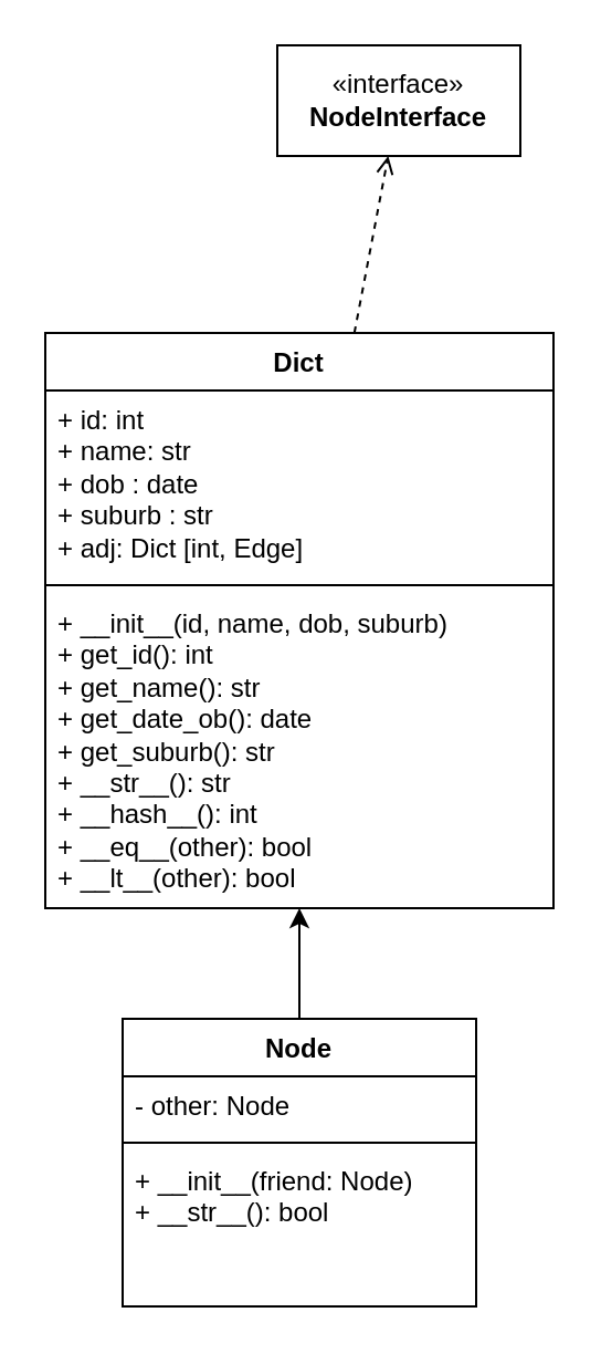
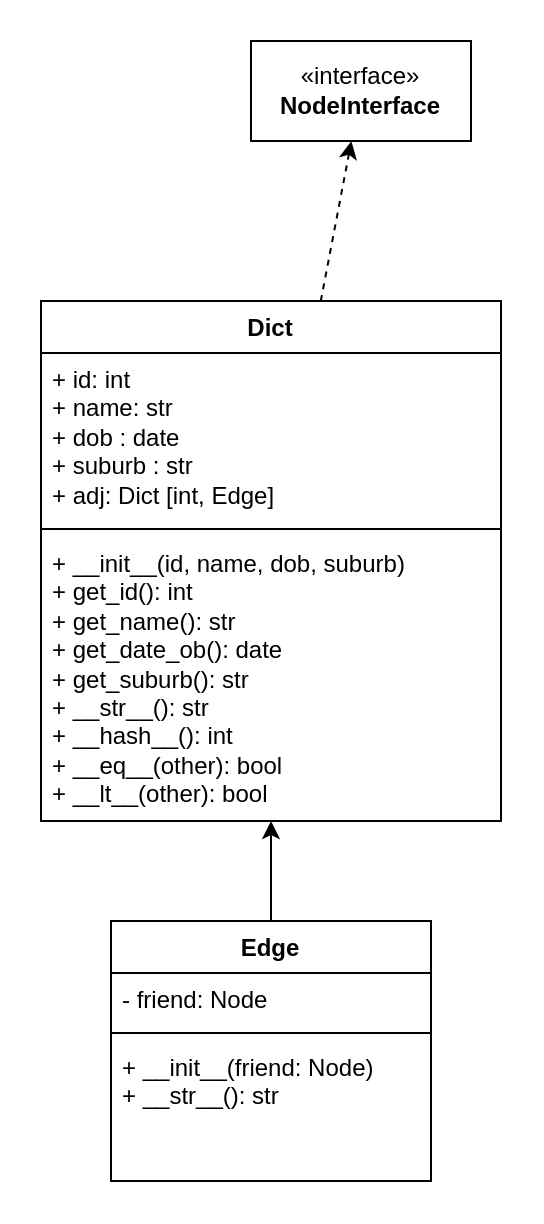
- <mxCell id="2" value="" style="edgeStyle=none;html=1;dashed=1;endArrow=open;" parent="1" source="3" target="12" edge="1"><mxGeometry relative="1" as="geometry" /></mxCell>
+ <mxCell id="2" value="" style="edgeStyle=none;html=1;dashed=1;" parent="1" source="3" target="12" edge="1"><mxGeometry relative="1" as="geometry" /></mxCell>
- <mxCell id="8" value="Node" style="swimlane;fontStyle=1;align=center;verticalAlign=top;childLayout=stackLayout;horizontal=1;startSize=26;horizontalStack=0;resizeParent=1;resizeParentMax=0;resizeLast=0;collapsible=1;marginBottom=0;whiteSpace=wrap;html=1;" parent="1" vertex="1"><mxGeometry x="55" y="460" width="160" height="130" as="geometry" /></mxCell>
+ <mxCell id="8" value="Edge" style="swimlane;fontStyle=1;align=center;verticalAlign=top;childLayout=stackLayout;horizontal=1;startSize=26;horizontalStack=0;resizeParent=1;resizeParentMax=0;resizeLast=0;collapsible=1;marginBottom=0;whiteSpace=wrap;html=1;" parent="1" vertex="1"><mxGeometry x="55" y="460" width="160" height="130" as="geometry" /></mxCell>
- <mxCell id="9" value="- other: Node" style="text;strokeColor=none;fillColor=none;align=left;verticalAlign=top;spacingLeft=4;spacingRight=4;overflow=hidden;rotatable=0;points=[[0,0.5],[1,0.5]];portConstraint=eastwest;whiteSpace=wrap;html=1;" parent="8" vertex="1"><mxGeometry y="26" width="160" height="26" as="geometry" /></mxCell>
+ <mxCell id="9" value="- friend: Node" style="text;strokeColor=none;fillColor=none;align=left;verticalAlign=top;spacingLeft=4;spacingRight=4;overflow=hidden;rotatable=0;points=[[0,0.5],[1,0.5]];portConstraint=eastwest;whiteSpace=wrap;html=1;" parent="8" vertex="1"><mxGeometry y="26" width="160" height="26" as="geometry" /></mxCell>
- <mxCell id="11" value="&lt;div&gt;&lt;div&gt;+ __init__(friend: Node)&lt;/div&gt;&lt;div&gt;+ __str__(): bool&amp;nbsp;&lt;/div&gt;&lt;/div&gt;" style="text;strokeColor=none;fillColor=none;align=left;verticalAlign=top;spacingLeft=4;spacingRight=4;overflow=hidden;rotatable=0;points=[[0,0.5],[1,0.5]];portConstraint=eastwest;whiteSpace=wrap;html=1;" parent="8" vertex="1"><mxGeometry y="60" width="160" height="70" as="geometry" /></mxCell>
+ <mxCell id="11" value="&lt;div&gt;&lt;div&gt;+ __init__(friend: Node)&lt;/div&gt;&lt;div&gt;+ __str__(): str&amp;nbsp;&lt;/div&gt;&lt;/div&gt;" style="text;strokeColor=none;fillColor=none;align=left;verticalAlign=top;spacingLeft=4;spacingRight=4;overflow=hidden;rotatable=0;points=[[0,0.5],[1,0.5]];portConstraint=eastwest;whiteSpace=wrap;html=1;" parent="8" vertex="1"><mxGeometry y="60" width="160" height="70" as="geometry" /></mxCell>
